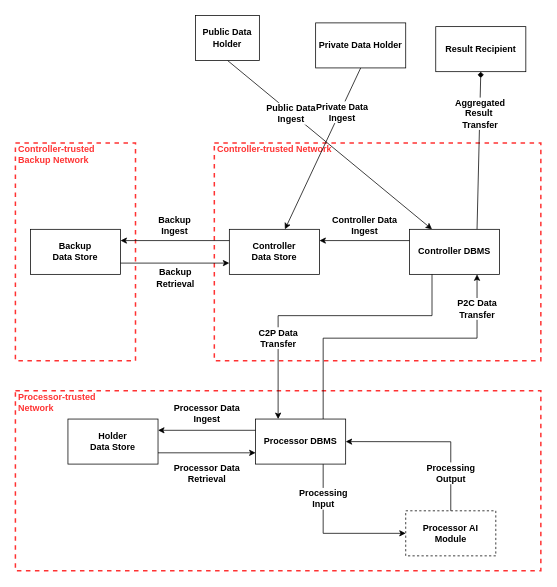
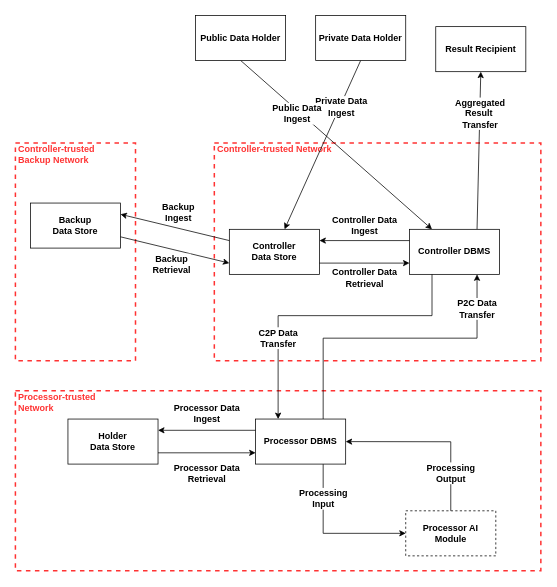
- <mxCell id="10" value="&lt;b&gt;Public Data Holder&lt;/b&gt;" style="rounded=0;whiteSpace=wrap;html=1;" parent="1" vertex="1"><mxGeometry x="260" y="20" width="85" height="60" as="geometry" /></mxCell>
+ <mxCell id="10" value="&lt;b&gt;Public Data Holder&lt;/b&gt;" style="rounded=0;whiteSpace=wrap;html=1;" parent="1" vertex="1"><mxGeometry x="260" y="20" width="120" height="60" as="geometry" /></mxCell>
- <mxCell id="11" value="&lt;b&gt;Private Data Holder&lt;/b&gt;" style="rounded=0;whiteSpace=wrap;html=1;" parent="1" vertex="1"><mxGeometry x="420" y="30" width="120" height="60" as="geometry" /></mxCell>
+ <mxCell id="11" value="&lt;b&gt;Private Data Holder&lt;/b&gt;" style="rounded=0;whiteSpace=wrap;html=1;" parent="1" vertex="1"><mxGeometry x="420" y="20" width="120" height="60" as="geometry" /></mxCell>
- <mxCell id="8" value="&lt;b style=&quot;font-size: 12px;&quot;&gt;Aggregated&lt;br&gt;Result&amp;nbsp;&lt;br&gt;Transfer&lt;/b&gt;" style="endArrow=diamond;html=1;rounded=0;entryX=0.5;entryY=1;entryDx=0;entryDy=0;exitX=0.75;exitY=0;exitDx=0;exitDy=0;" parent="1" source="13" target="12" edge="1"><mxGeometry x="0.467" width="50" height="50" relative="1" as="geometry"><mxPoint x="325.302" y="245.302" as="sourcePoint" /><mxPoint x="155" y="60" as="targetPoint" /><mxPoint as="offset" /></mxGeometry></mxCell>
+ <mxCell id="8" value="&lt;b style=&quot;font-size: 12px;&quot;&gt;Aggregated&lt;br&gt;Result&amp;nbsp;&lt;br&gt;Transfer&lt;/b&gt;" style="endArrow=classic;html=1;rounded=0;entryX=0.5;entryY=1;entryDx=0;entryDy=0;exitX=0.75;exitY=0;exitDx=0;exitDy=0;" parent="1" source="13" target="12" edge="1"><mxGeometry x="0.467" width="50" height="50" relative="1" as="geometry"><mxPoint x="325.302" y="245.302" as="sourcePoint" /><mxPoint x="155" y="60" as="targetPoint" /><mxPoint as="offset" /></mxGeometry></mxCell>
- <mxCell id="22" value="&lt;b&gt;Backup&lt;br&gt;Data Store&lt;/b&gt;" style="rounded=0;whiteSpace=wrap;html=1;" parent="1" vertex="1"><mxGeometry x="40" y="305" width="120" height="60" as="geometry" /></mxCell>
+ <mxCell id="22" value="&lt;b&gt;Backup&lt;br&gt;Data Store&lt;/b&gt;" style="rounded=0;whiteSpace=wrap;html=1;" parent="1" vertex="1"><mxGeometry x="40" y="270" width="120" height="60" as="geometry" /></mxCell>
+ <mxCell id="21" value="&lt;font color=&quot;#000000&quot;&gt;&lt;b&gt;Controller Data &lt;br&gt;Retrieval&lt;br&gt;&lt;/b&gt;&lt;/font&gt;" style="endArrow=classic;html=1;fontColor=#FF3333;rounded=0;fontSize=12;exitX=1;exitY=0.75;exitDx=0;exitDy=0;entryX=0;entryY=0.75;entryDx=0;entryDy=0;" parent="1" source="17" target="13" edge="1"><mxGeometry y="-20" width="50" height="50" relative="1" as="geometry"><mxPoint x="305" y="600" as="sourcePoint" /><mxPoint x="345.5" y="805" as="targetPoint" /><mxPoint as="offset" /><Array as="points" /></mxGeometry></mxCell>
